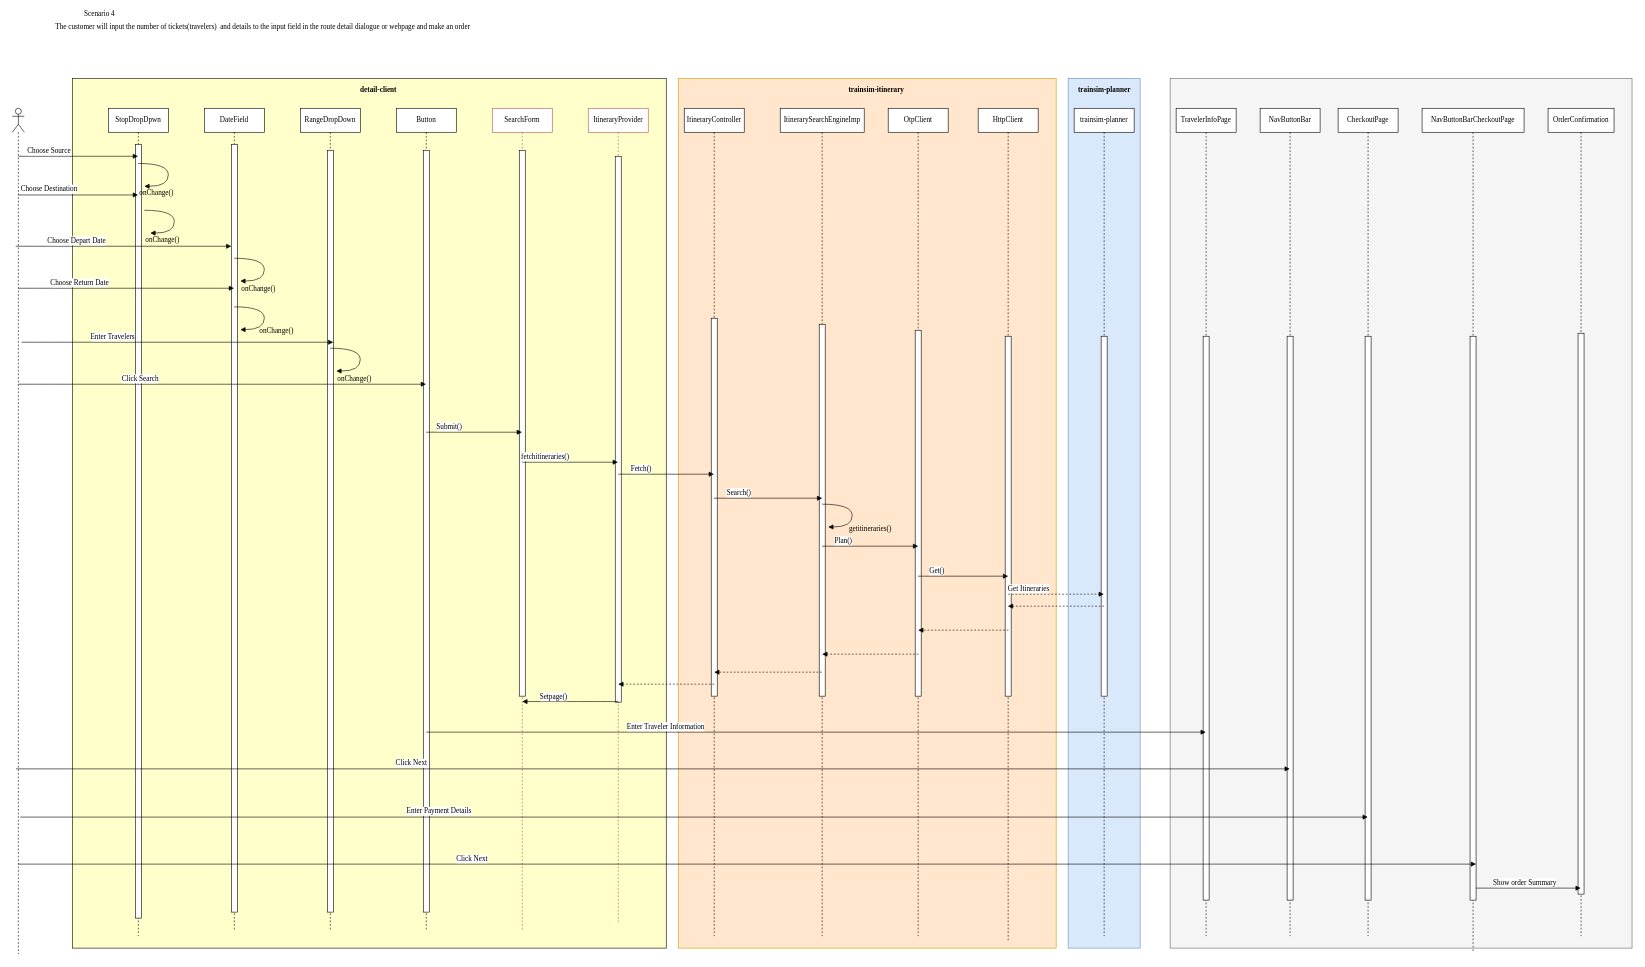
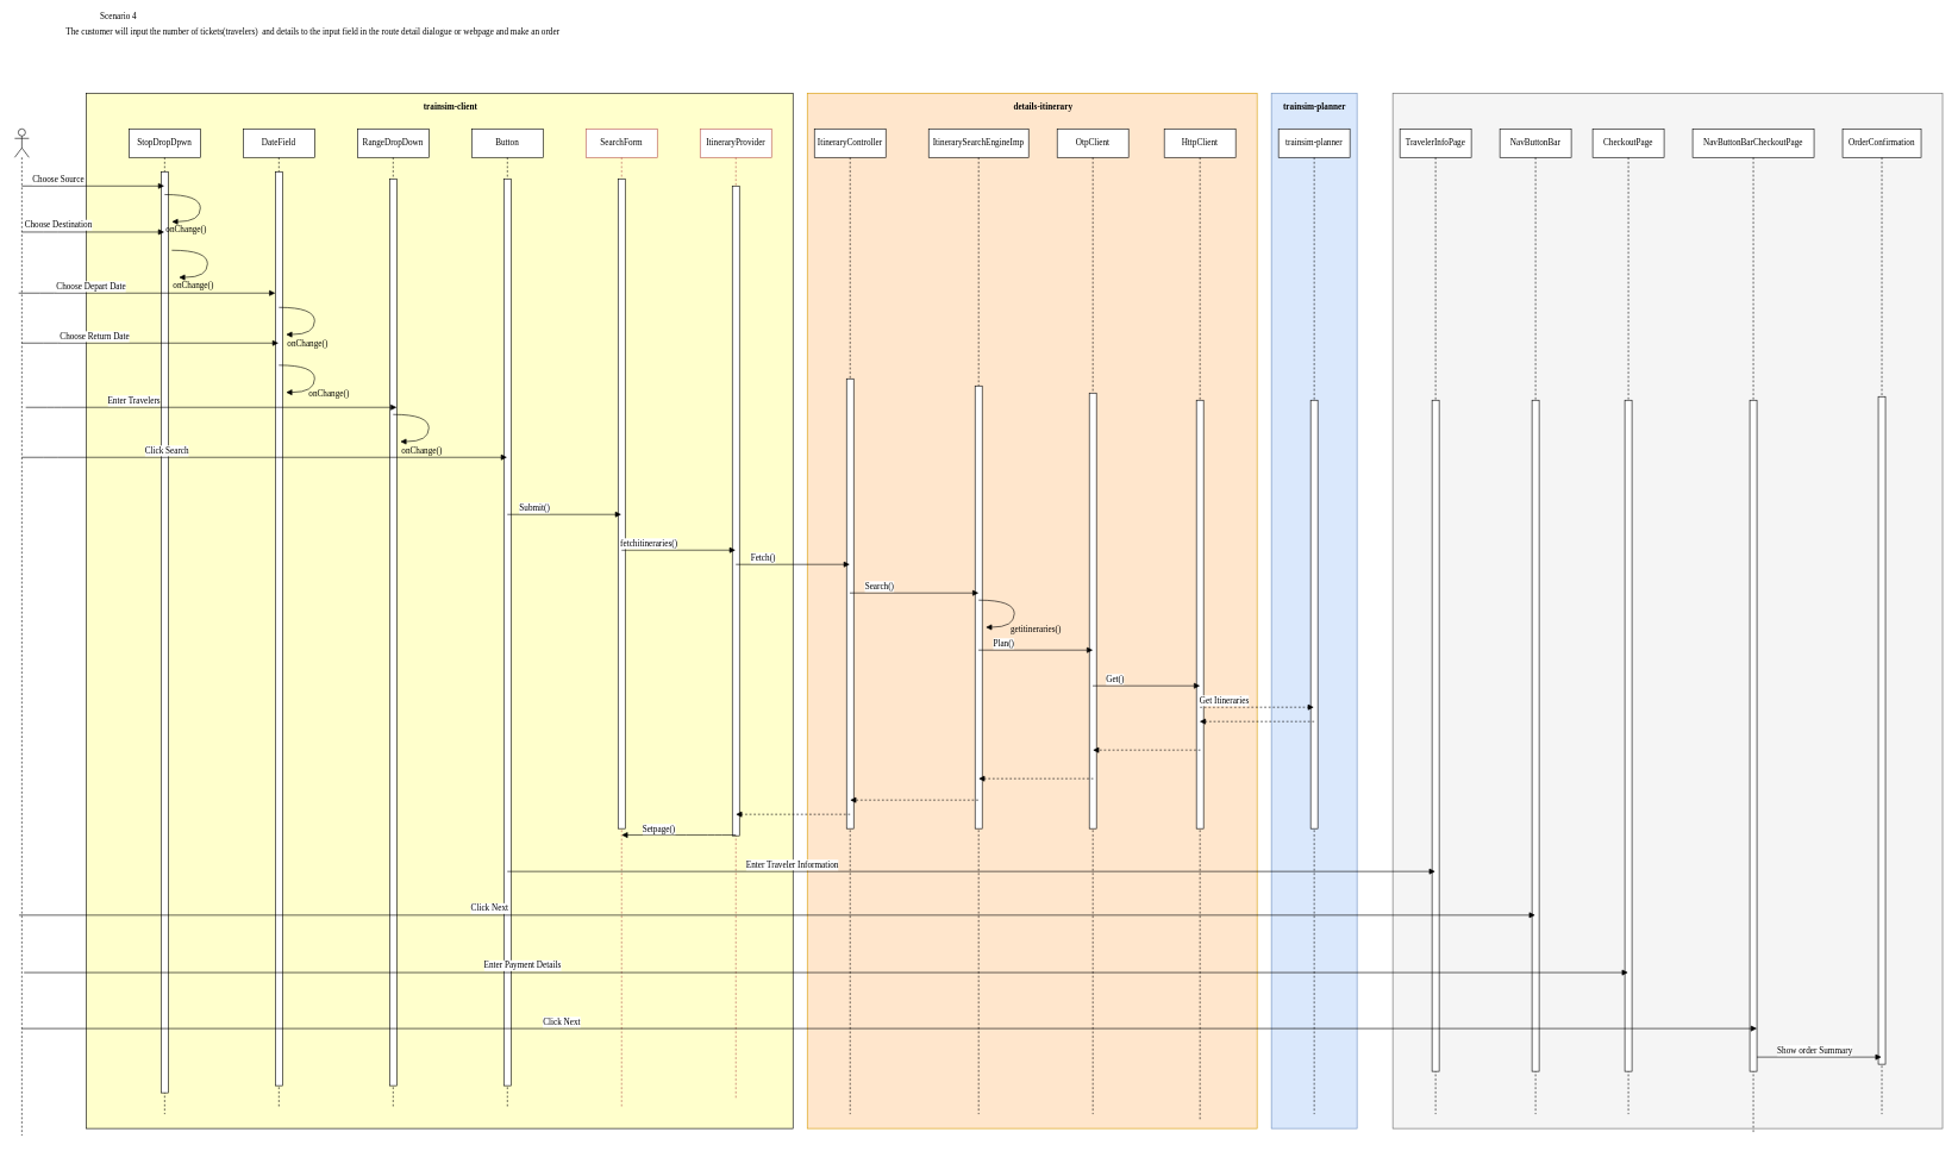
- <mxCell id="32" value="&lt;b style=&quot;font-size: 12px;&quot;&gt;detail-client&lt;/b&gt;" style="text;html=1;align=center;verticalAlign=middle;resizable=0;points=[];autosize=1;fontFamily=Verdana;fontSize=12;" parent="1" vertex="1"><mxGeometry x="575" y="140" width="110" height="20" as="geometry" /></mxCell>
+ <mxCell id="32" value="&lt;b style=&quot;font-size: 12px;&quot;&gt;trainsim-client&lt;/b&gt;" style="text;html=1;align=center;verticalAlign=middle;resizable=0;points=[];autosize=1;fontFamily=Verdana;fontSize=12;" parent="1" vertex="1"><mxGeometry x="575" y="140" width="110" height="20" as="geometry" /></mxCell>
- <mxCell id="34" value="&lt;b style=&quot;font-size: 12px;&quot;&gt;trainsim-itinerary&lt;/b&gt;" style="text;html=1;align=center;verticalAlign=middle;resizable=0;points=[];autosize=1;fontFamily=Verdana;fontSize=12;" parent="1" vertex="1"><mxGeometry x="1390" y="140" width="140" height="20" as="geometry" /></mxCell>
+ <mxCell id="34" value="&lt;b style=&quot;font-size: 12px;&quot;&gt;details-itinerary&lt;/b&gt;" style="text;html=1;align=center;verticalAlign=middle;resizable=0;points=[];autosize=1;fontFamily=Verdana;fontSize=12;" parent="1" vertex="1"><mxGeometry x="1390" y="140" width="140" height="20" as="geometry" /></mxCell>
